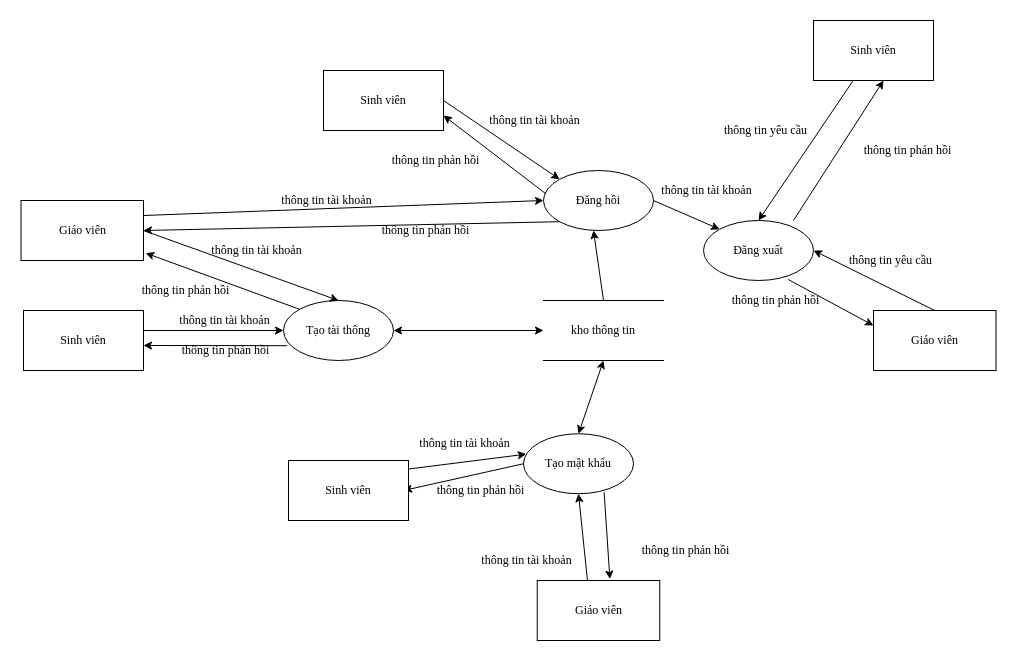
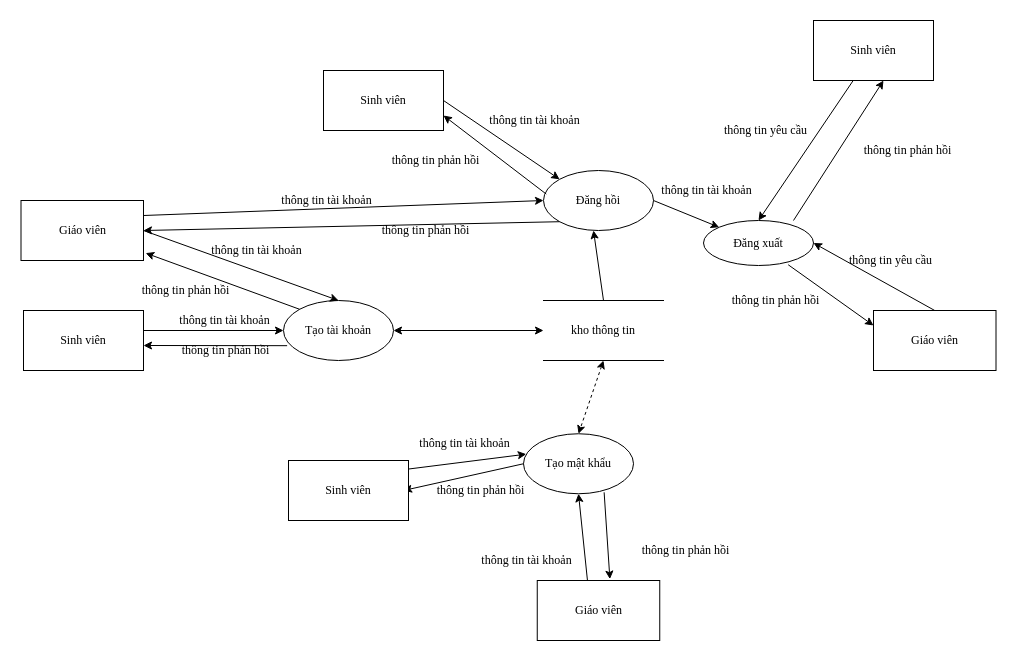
- <mxCell id="5" value="Đăng xuất" style="ellipse;whiteSpace=wrap;html=1;fontFamily=Times New Roman;" parent="1" vertex="1"><mxGeometry x="703" y="220" width="110" height="60" as="geometry" /></mxCell>
+ <mxCell id="5" value="Đăng xuất" style="ellipse;whiteSpace=wrap;html=1;fontFamily=Times New Roman;" parent="1" vertex="1"><mxGeometry x="703" y="220" width="110" height="45" as="geometry" /></mxCell>
- <mxCell id="3" value="Tạo tài thông" style="ellipse;whiteSpace=wrap;html=1;fontFamily=Times New Roman;" parent="1" vertex="1"><mxGeometry x="283" y="300" width="110" height="60" as="geometry" /></mxCell>
+ <mxCell id="3" value="Tạo tài khoản" style="ellipse;whiteSpace=wrap;html=1;fontFamily=Times New Roman;" parent="1" vertex="1"><mxGeometry x="283" y="300" width="110" height="60" as="geometry" /></mxCell>
- <mxCell id="25" value="" style="endArrow=classic;startArrow=classic;html=1;entryX=0.5;entryY=0;entryDx=0;entryDy=0;exitX=0.5;exitY=1;exitDx=0;exitDy=0;fontFamily=Times New Roman;" parent="1" source="23" target="4" edge="1"><mxGeometry width="50" height="50" relative="1" as="geometry"><mxPoint x="413" y="310" as="sourcePoint" /><mxPoint x="463" y="260" as="targetPoint" /></mxGeometry></mxCell>
+ <mxCell id="25" value="" style="endArrow=classic;startArrow=classic;html=1;entryX=0.5;entryY=0;entryDx=0;entryDy=0;exitX=0.5;exitY=1;exitDx=0;exitDy=0;fontFamily=Times New Roman;dashed=1;" parent="1" source="23" target="4" edge="1"><mxGeometry width="50" height="50" relative="1" as="geometry"><mxPoint x="413" y="310" as="sourcePoint" /><mxPoint x="463" y="260" as="targetPoint" /></mxGeometry></mxCell>
